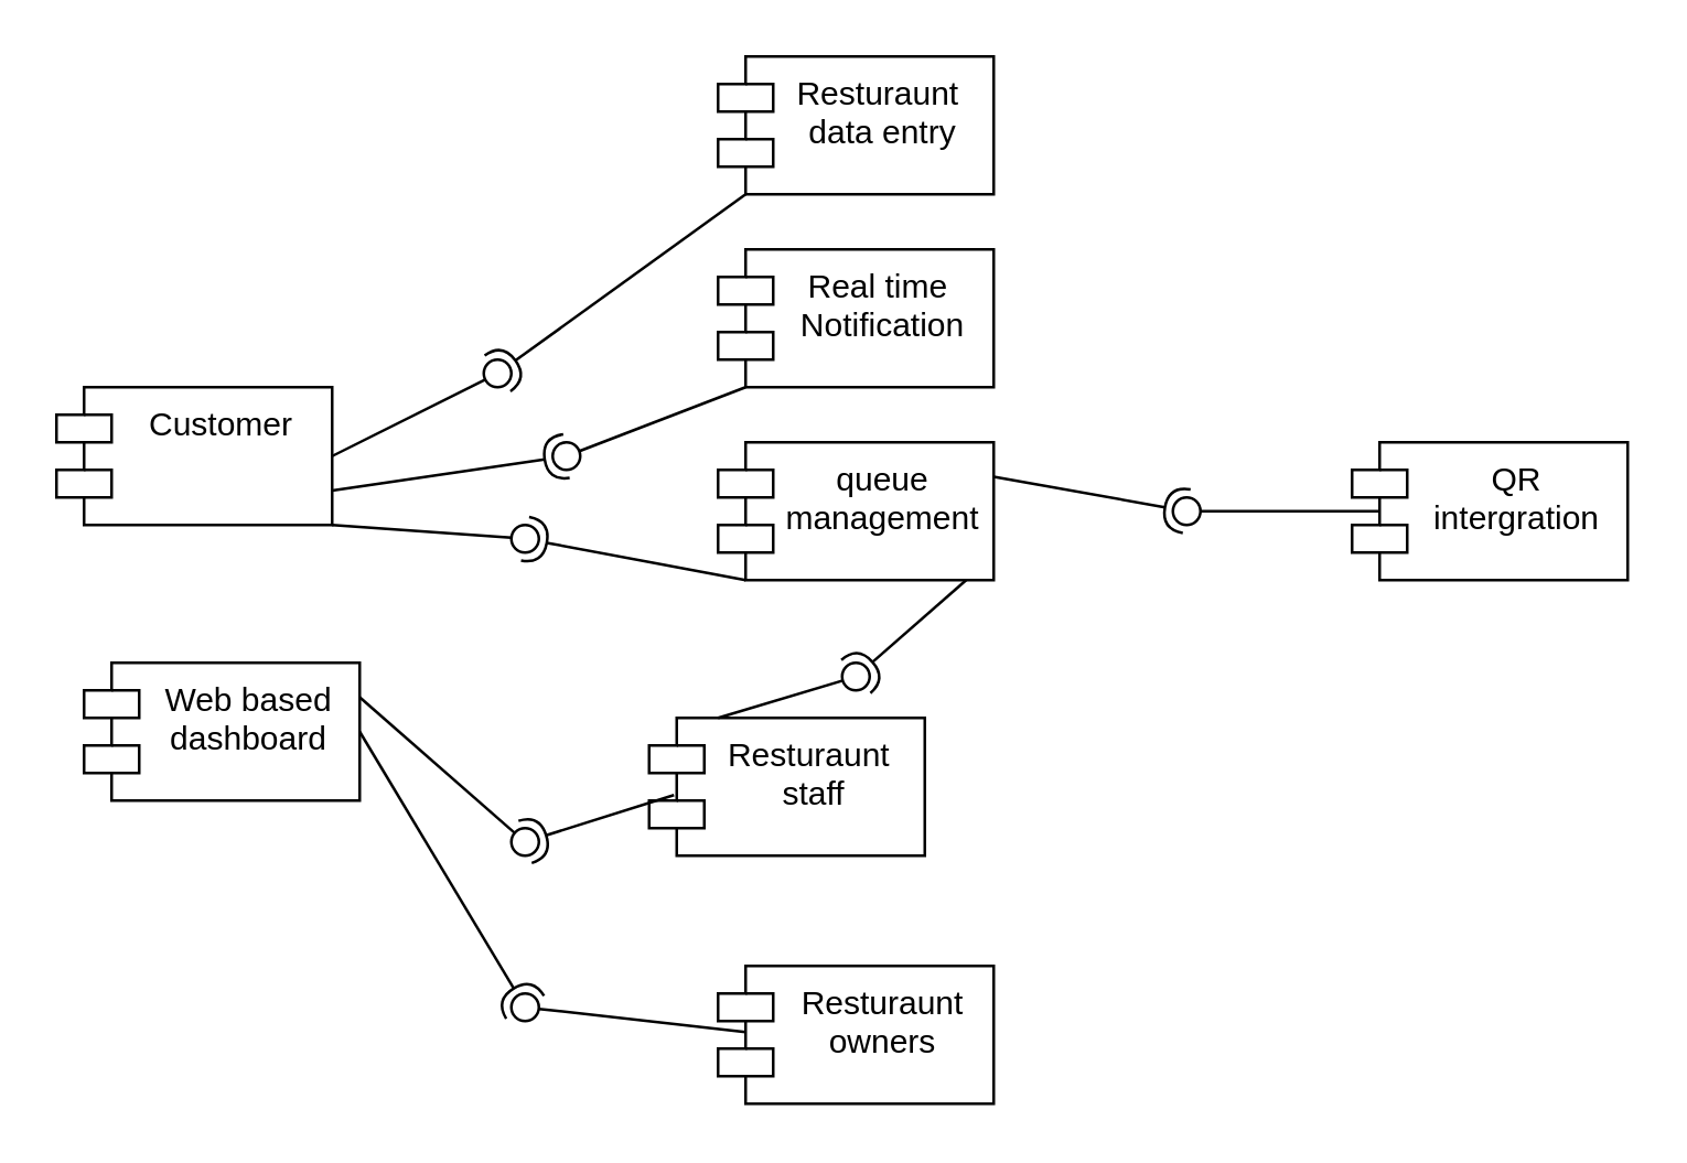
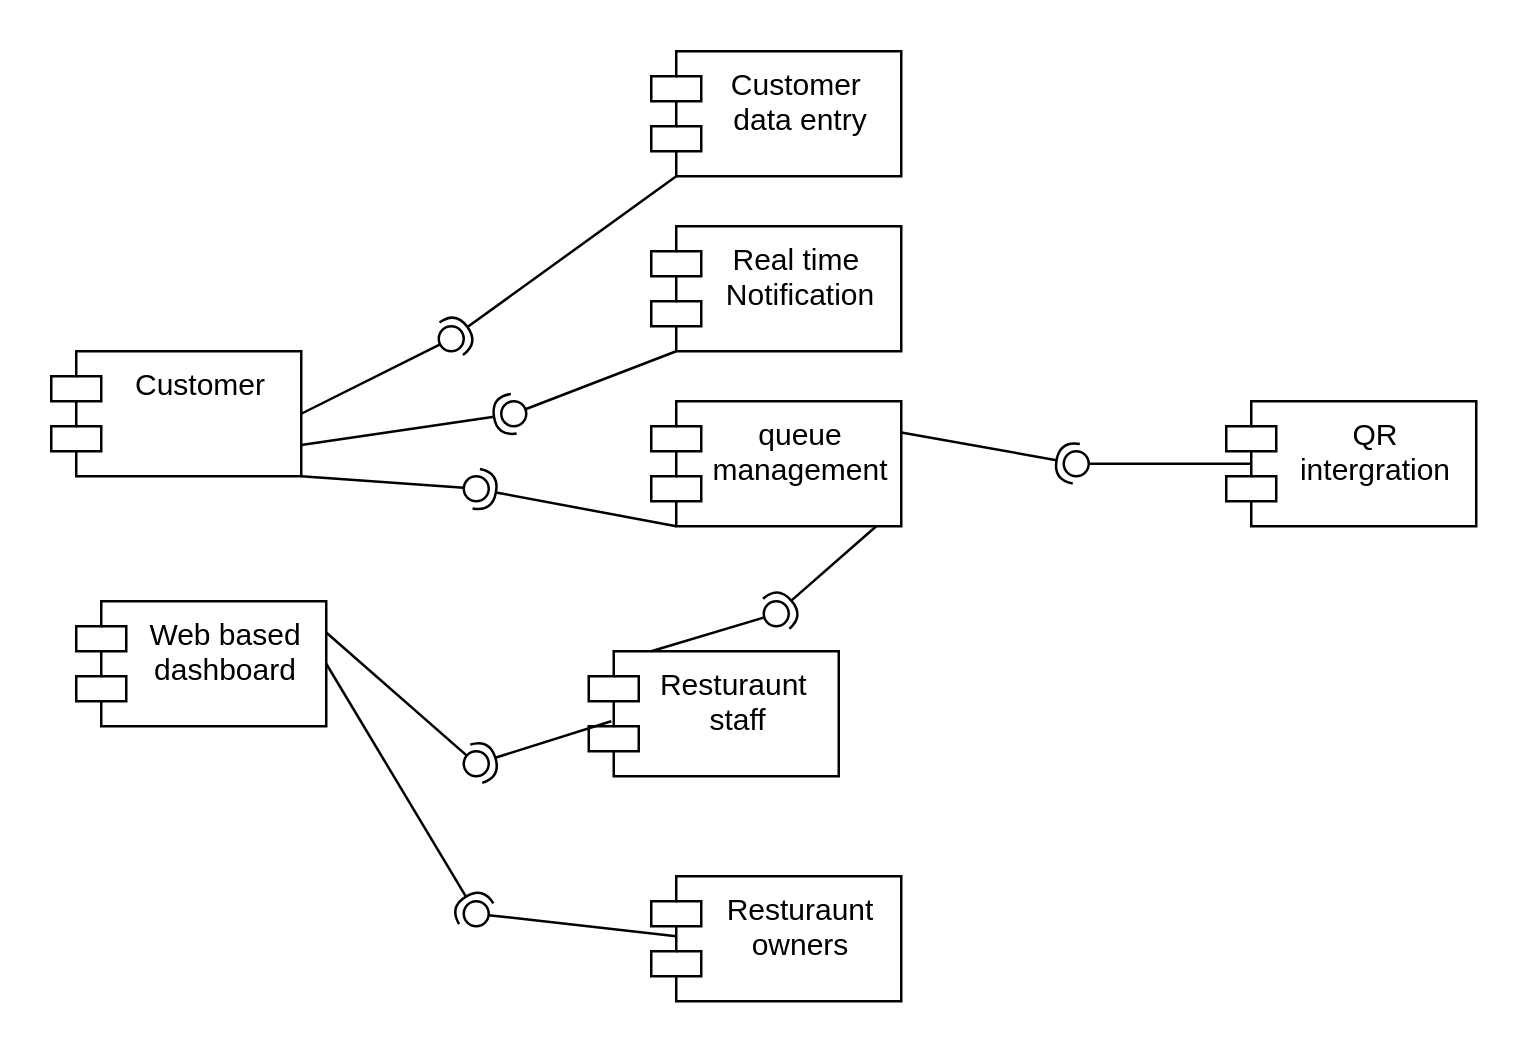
- <mxCell id="9" value="Resturaunt &#10;data entry" style="shape=module;align=left;spacingLeft=20;align=center;verticalAlign=top;" vertex="1" parent="1"><mxGeometry x="260" y="20" width="100" height="50" as="geometry" /></mxCell>
+ <mxCell id="9" value="Customer &#10;data entry" style="shape=module;align=left;spacingLeft=20;align=center;verticalAlign=top;" vertex="1" parent="1"><mxGeometry x="260" y="20" width="100" height="50" as="geometry" /></mxCell>
